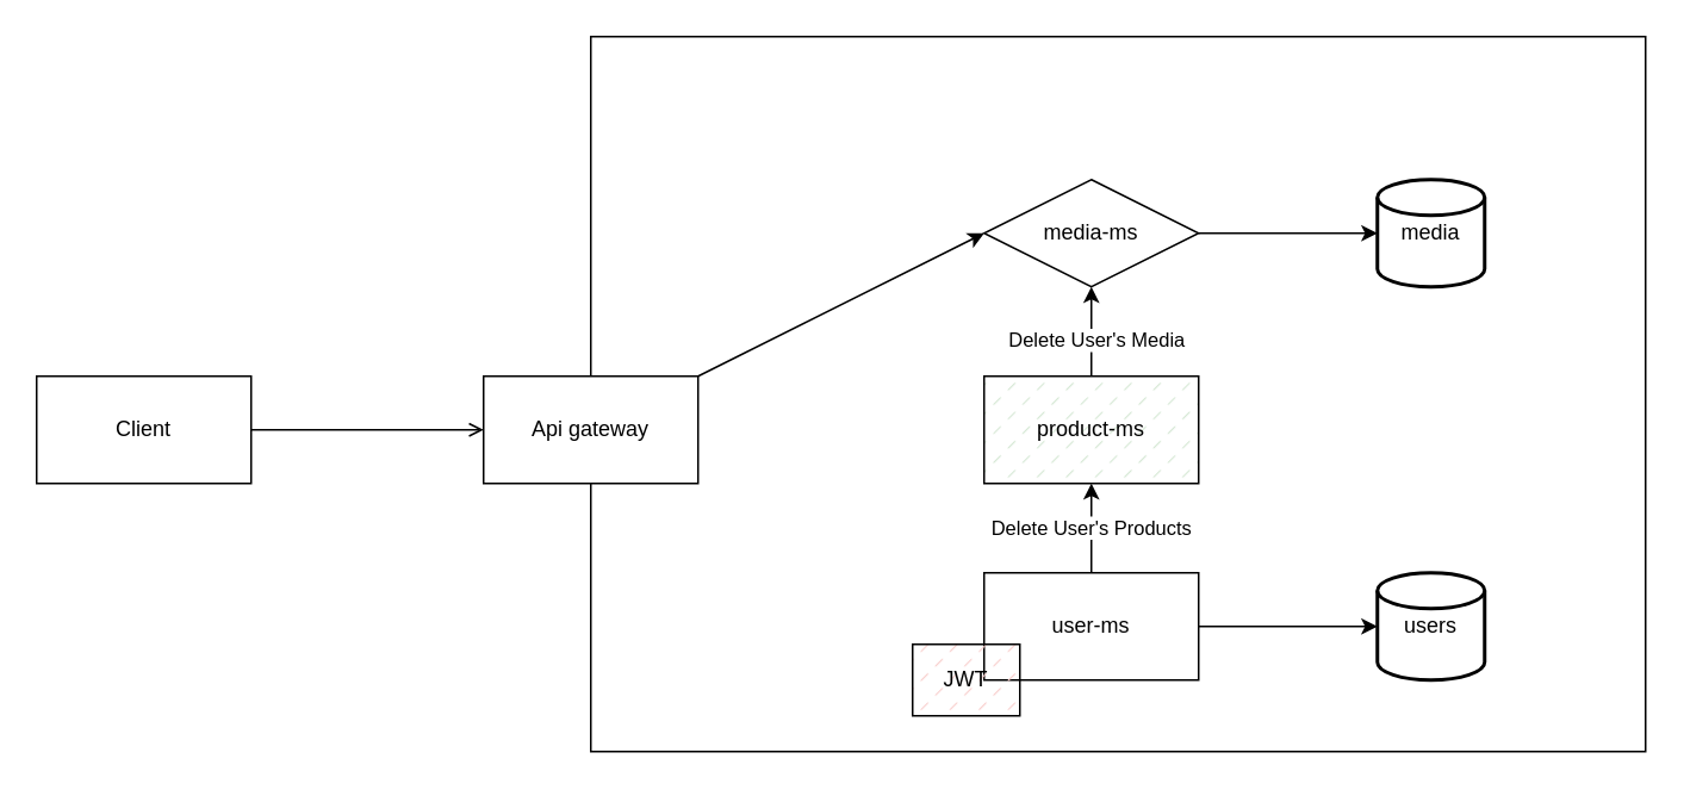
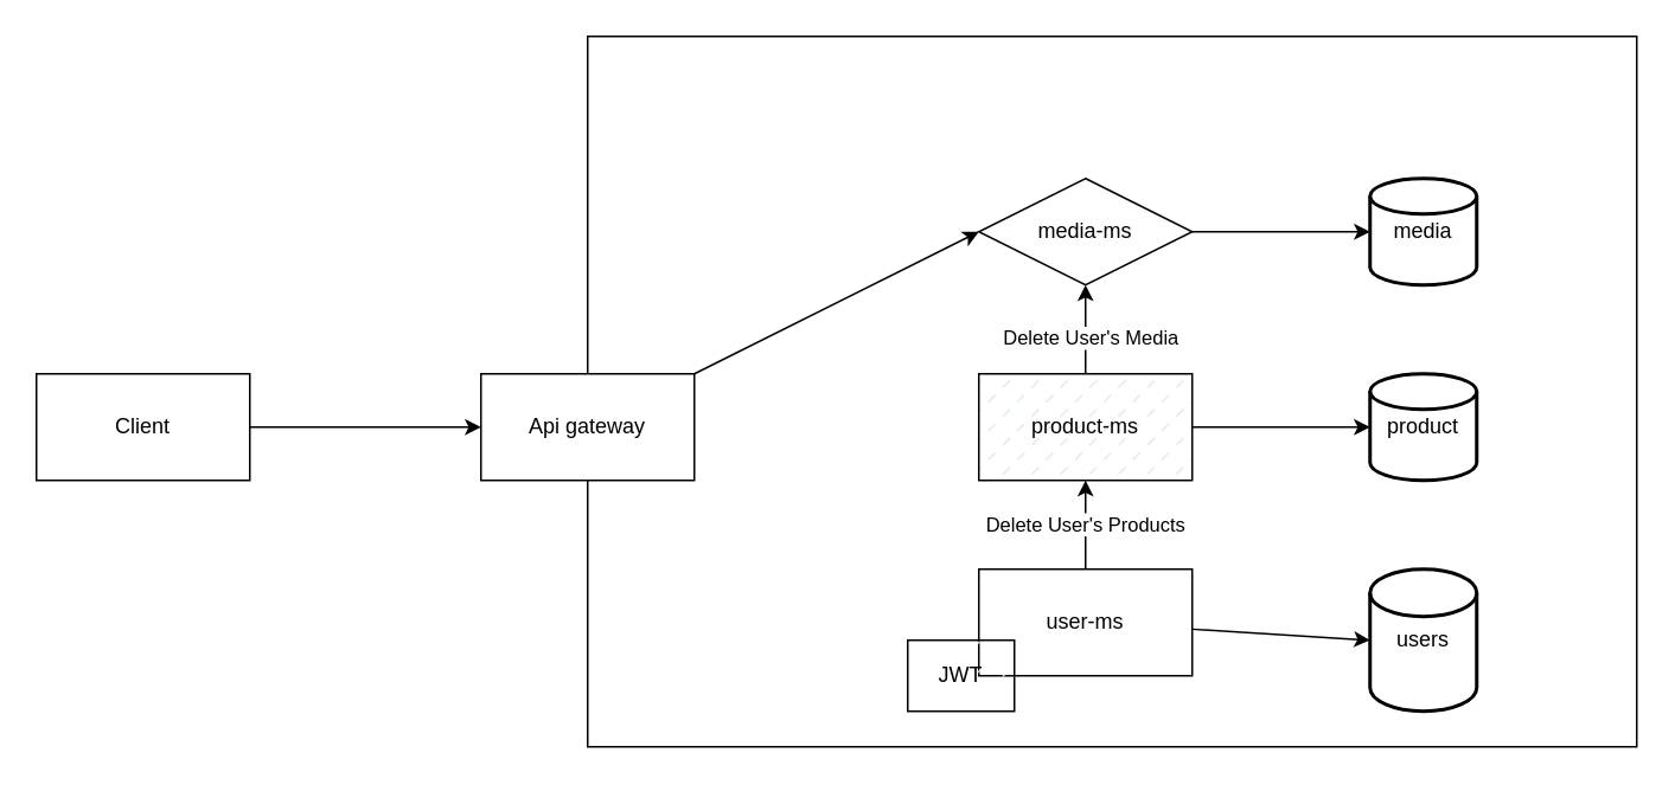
- <mxCell id="2" style="edgeStyle=none;html=1;endArrow=open;" parent="1" source="3" target="13" edge="1"><mxGeometry relative="1" as="geometry" /></mxCell>
+ <mxCell id="2" style="edgeStyle=none;html=1;" parent="1" source="3" target="13" edge="1"><mxGeometry relative="1" as="geometry" /></mxCell>
+ <mxCell id="10" style="edgeStyle=none;html=1;entryX=0;entryY=0.5;entryDx=0;entryDy=0;entryPerimeter=0;" parent="1" source="11" target="18" edge="1"><mxGeometry relative="1" as="geometry" /></mxCell>
+ <mxCell id="18" value="product" style="strokeWidth=2;html=1;shape=mxgraph.flowchart.database;whiteSpace=wrap;rounded=0;glass=0;sketch=0;fillStyle=dashed;" parent="1" vertex="1"><mxGeometry x="770" y="210" width="60" height="60" as="geometry" /></mxCell>
- <mxCell id="17" value="users" style="strokeWidth=2;html=1;shape=mxgraph.flowchart.database;whiteSpace=wrap;rounded=0;glass=0;sketch=0;fillStyle=dashed;" parent="1" vertex="1"><mxGeometry x="770" y="320" width="60" height="60" as="geometry" /></mxCell>
+ <mxCell id="17" value="users" style="strokeWidth=2;html=1;shape=mxgraph.flowchart.database;whiteSpace=wrap;rounded=0;glass=0;sketch=0;fillStyle=dashed;" parent="1" vertex="1"><mxGeometry x="770" y="320" width="60" height="80" as="geometry" /></mxCell>
- <mxCell id="16" value="JWT" style="rounded=0;whiteSpace=wrap;html=1;glass=0;sketch=0;fillStyle=dashed;fillColor=#f8cecc;" parent="1" vertex="1"><mxGeometry x="510" y="360" width="60" height="40" as="geometry" /></mxCell>
+ <mxCell id="16" value="JWT" style="rounded=0;whiteSpace=wrap;html=1;glass=0;sketch=0;fillStyle=dashed;" parent="1" vertex="1"><mxGeometry x="510" y="360" width="60" height="40" as="geometry" /></mxCell>
